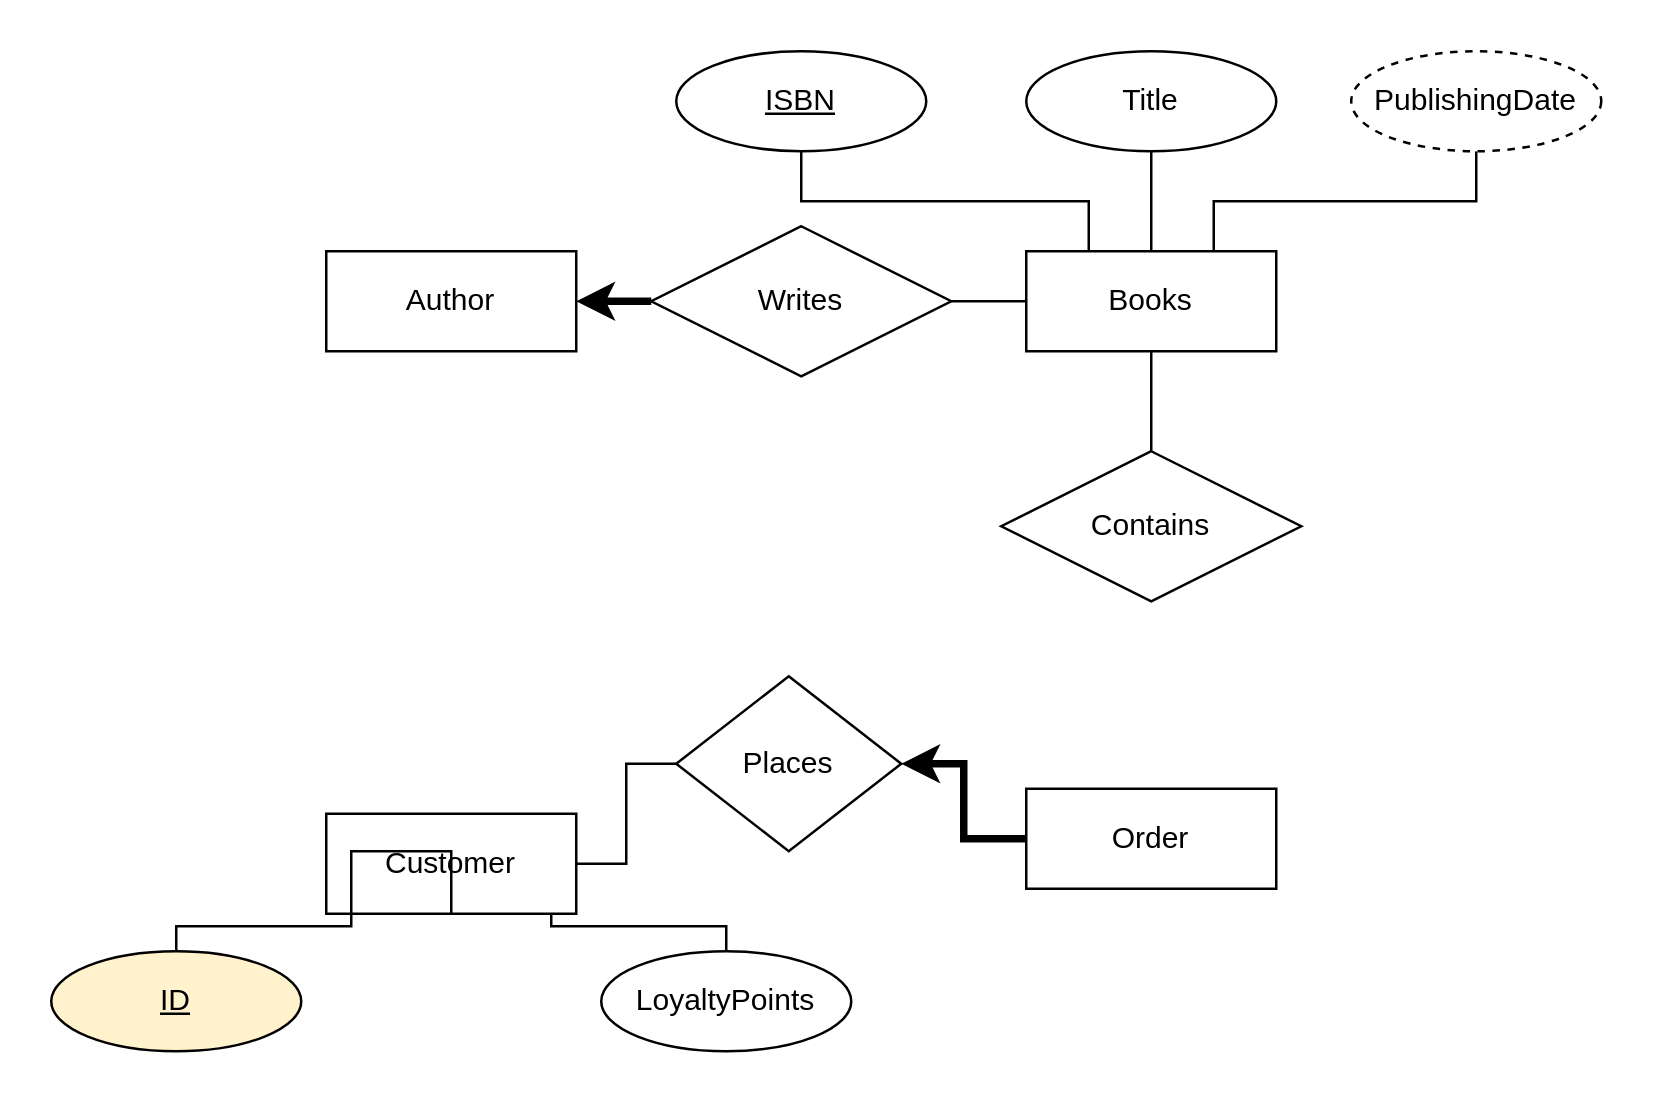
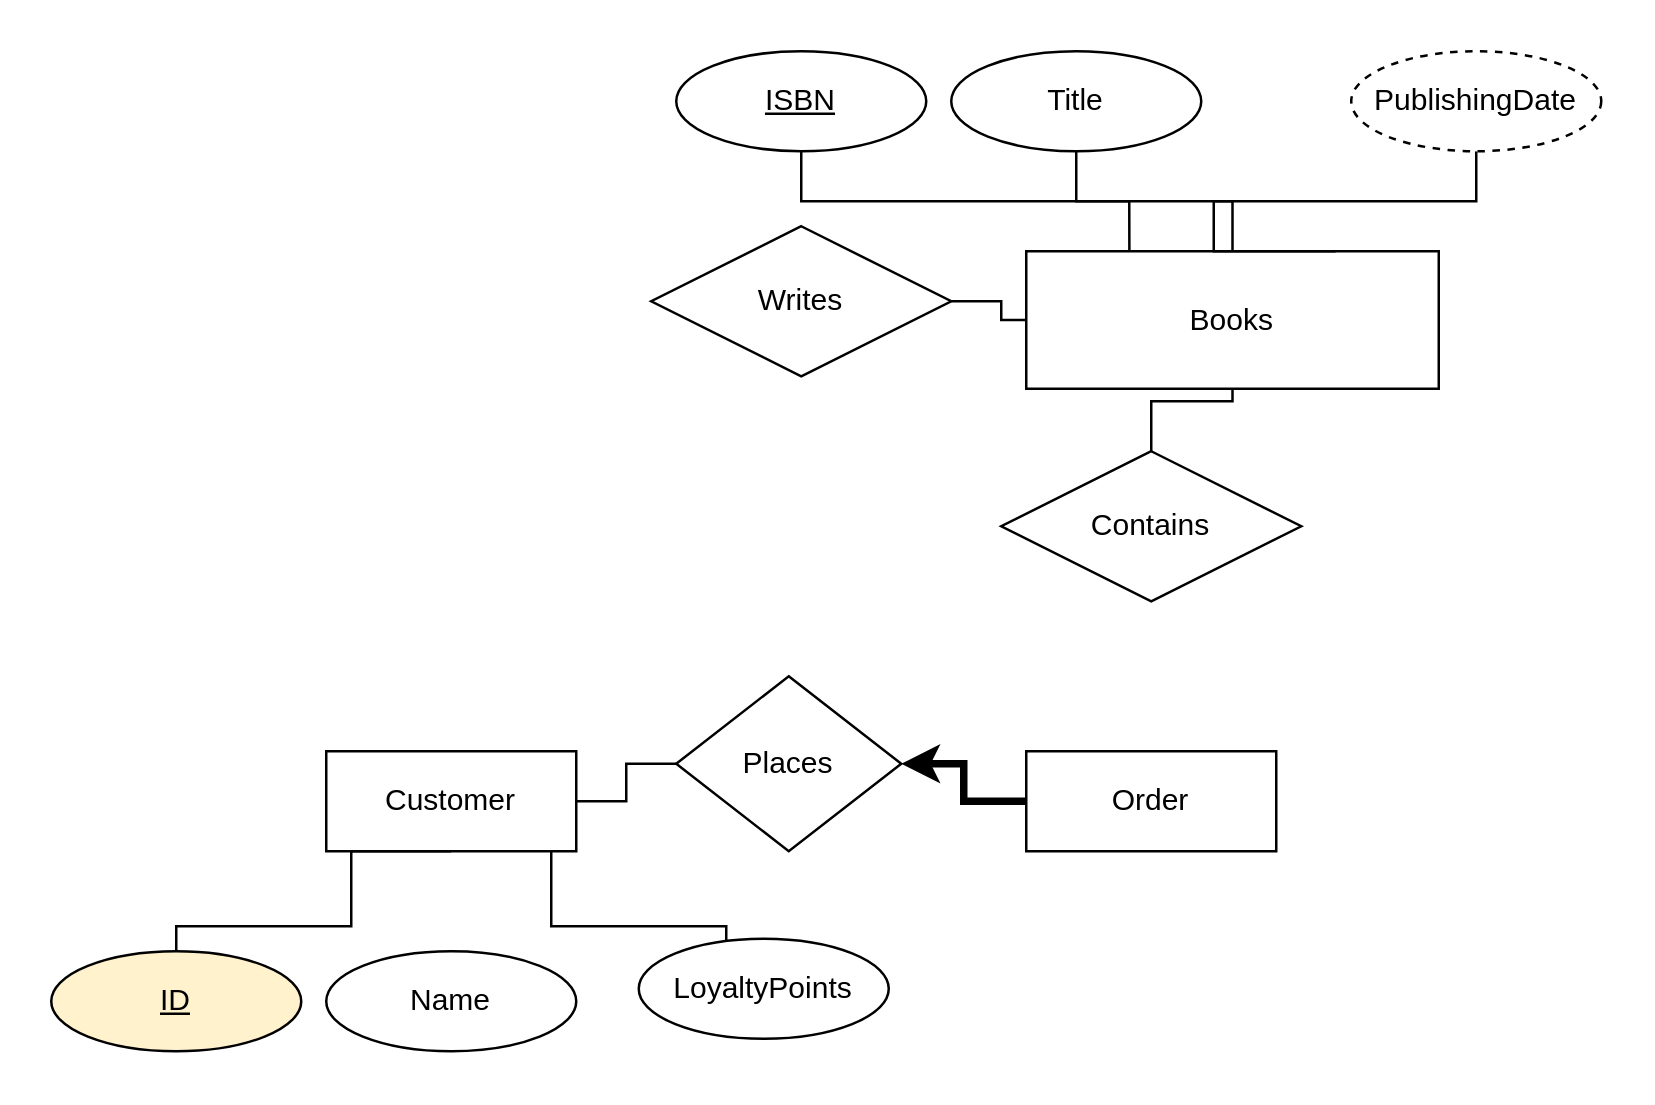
- <mxCell id="6" value="Title" style="ellipse;whiteSpace=wrap;html=1;align=center;" vertex="1" parent="1"><mxGeometry x="410" y="20" width="100" height="40" as="geometry" /></mxCell>
+ <mxCell id="6" value="Title" style="ellipse;whiteSpace=wrap;html=1;align=center;" vertex="1" parent="1"><mxGeometry x="380" y="20" width="100" height="40" as="geometry" /></mxCell>
- <mxCell id="9" value="Author" style="whiteSpace=wrap;html=1;align=center;" vertex="1" parent="1"><mxGeometry x="130" y="100" width="100" height="40" as="geometry" /></mxCell>
- <mxCell id="10" style="edgeStyle=orthogonalEdgeStyle;rounded=0;orthogonalLoop=1;jettySize=auto;html=1;entryX=1;entryY=0.5;entryDx=0;entryDy=0;strokeWidth=3;" edge="1" parent="1" source="12" target="9"><mxGeometry relative="1" as="geometry" /></mxCell>
- <mxCell id="2" value="Books" style="whiteSpace=wrap;html=1;align=center;" vertex="1" parent="1"><mxGeometry x="410" y="100" width="100" height="40" as="geometry" /></mxCell>
+ <mxCell id="2" value="Books" style="whiteSpace=wrap;html=1;align=center;" vertex="1" parent="1"><mxGeometry x="410" y="100" width="165" height="55" as="geometry" /></mxCell>
- <mxCell id="20" value="Order" style="whiteSpace=wrap;html=1;align=center;" vertex="1" parent="1"><mxGeometry x="410" y="315" width="100" height="40" as="geometry" /></mxCell>
+ <mxCell id="20" value="Order" style="whiteSpace=wrap;html=1;align=center;" vertex="1" parent="1"><mxGeometry x="410" y="300" width="100" height="40" as="geometry" /></mxCell>
- <mxCell id="14" value="Customer" style="whiteSpace=wrap;html=1;align=center;" vertex="1" parent="1"><mxGeometry x="130" y="325" width="100" height="40" as="geometry" /></mxCell>
+ <mxCell id="14" value="Customer" style="whiteSpace=wrap;html=1;align=center;" vertex="1" parent="1"><mxGeometry x="130" y="300" width="100" height="40" as="geometry" /></mxCell>
+ <mxCell id="17" value="Name" style="ellipse;whiteSpace=wrap;html=1;align=center;" vertex="1" parent="1"><mxGeometry x="130" y="380" width="100" height="40" as="geometry" /></mxCell>
- <mxCell id="19" value="LoyaltyPoints" style="ellipse;whiteSpace=wrap;html=1;align=center;" vertex="1" parent="1"><mxGeometry x="240" y="380" width="100" height="40" as="geometry" /></mxCell>
+ <mxCell id="19" value="LoyaltyPoints" style="ellipse;whiteSpace=wrap;html=1;align=center;" vertex="1" parent="1"><mxGeometry x="255" y="375" width="100" height="40" as="geometry" /></mxCell>
